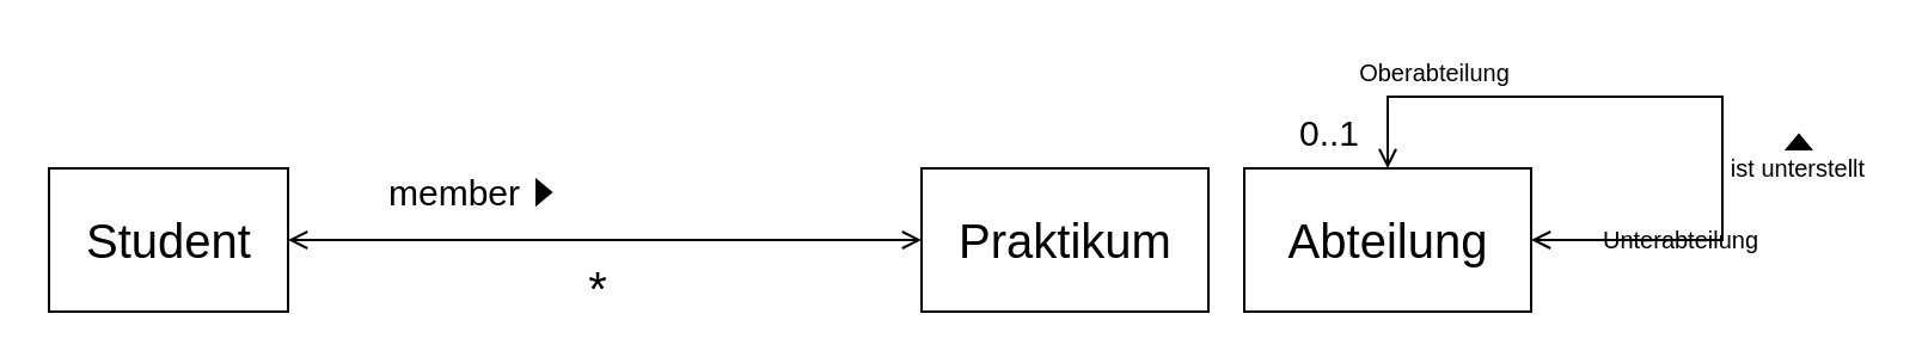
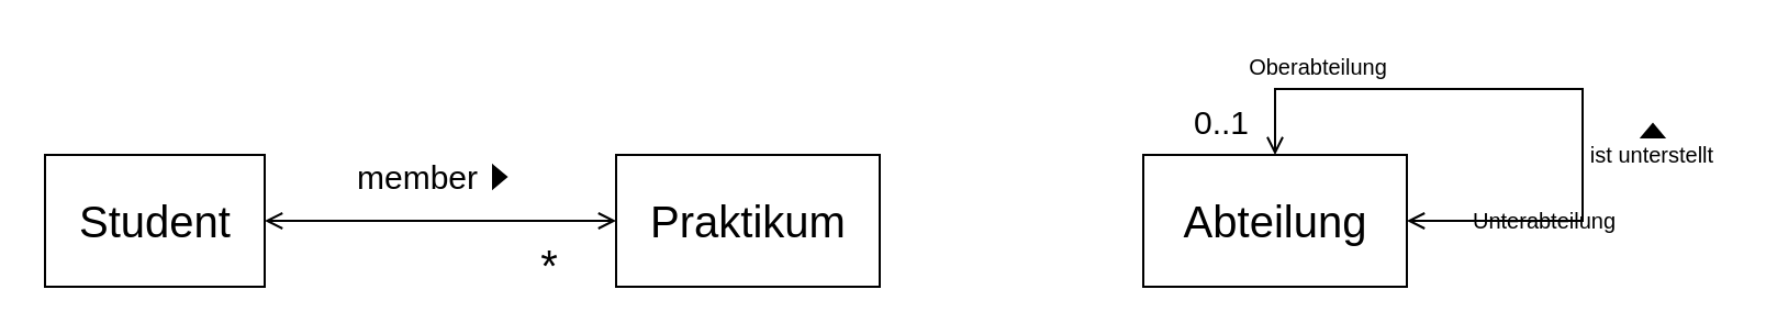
- <mxCell id="5" value="Praktikum" style="html=1;fontSize=20;" vertex="1" parent="1"><mxGeometry x="385" y="70" width="120" height="60" as="geometry" /></mxCell>
+ <mxCell id="5" value="Praktikum" style="html=1;fontSize=20;" vertex="1" parent="1"><mxGeometry x="280" y="70" width="120" height="60" as="geometry" /></mxCell>
